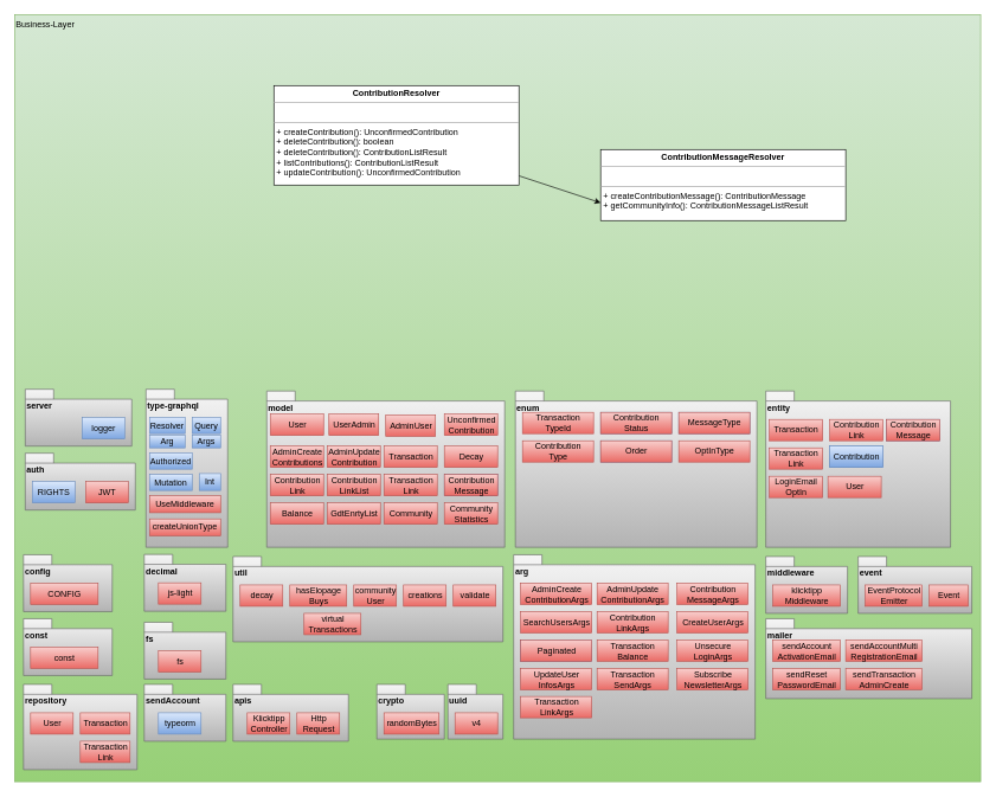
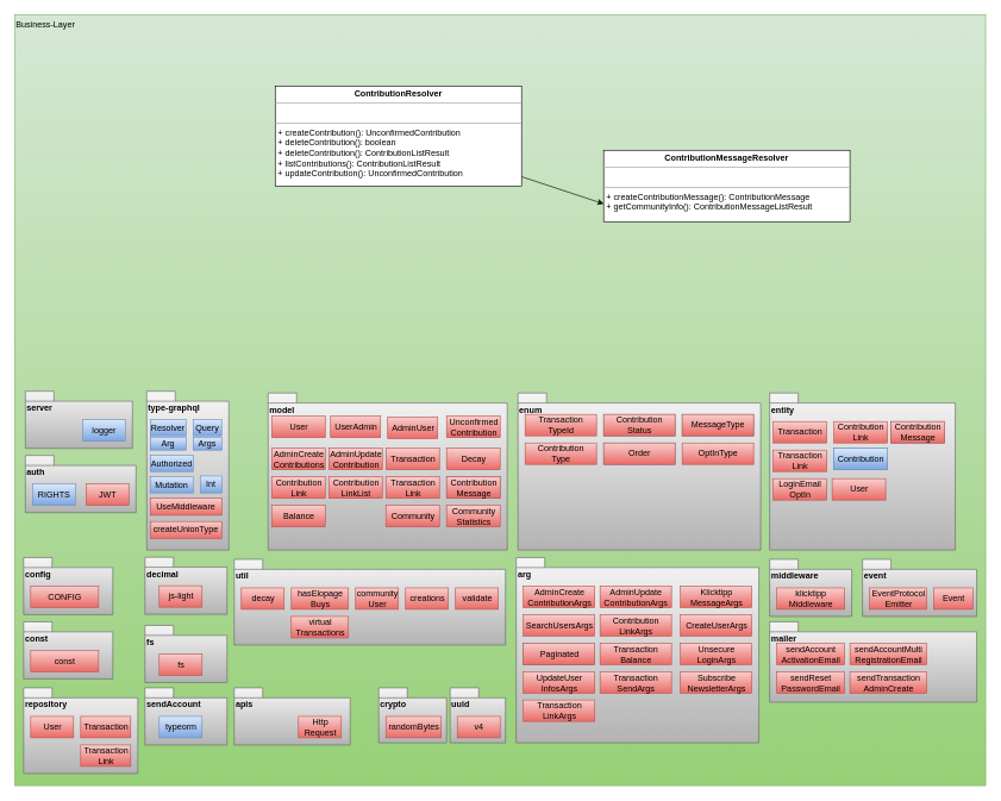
- <mxCell id="91" value="GdtEnrtyList" style="html=1;fillColor=#f8cecc;gradientColor=#ea6b66;strokeColor=#b85450;" parent="1" vertex="1"><mxGeometry x="460" y="707.5" width="75" height="30" as="geometry" /></mxCell>
- <mxCell id="37" value="Contribution&lt;br&gt;MessageArgs" style="html=1;fillColor=#f8cecc;gradientColor=#ea6b66;strokeColor=#b85450;" parent="1" vertex="1"><mxGeometry x="952.5" y="820.5" width="100" height="30" as="geometry" /></mxCell>
+ <mxCell id="37" value="Klicktipp&lt;br&gt;MessageArgs" style="html=1;fillColor=#f8cecc;gradientColor=#ea6b66;strokeColor=#b85450;" parent="1" vertex="1"><mxGeometry x="952.5" y="820.5" width="100" height="30" as="geometry" /></mxCell>
- <mxCell id="88" value="virtual&lt;br&gt;Transactions" style="html=1;fillColor=#f8cecc;gradientColor=#ea6b66;strokeColor=#b85450;" parent="1" vertex="1"><mxGeometry x="427.5" y="863" width="80" height="30" as="geometry" /></mxCell>
+ <mxCell id="88" value="virtual&lt;br&gt;Transactions" style="html=1;fillColor=#f8cecc;gradientColor=#ea6b66;strokeColor=#b85450;" parent="1" vertex="1"><mxGeometry x="407.5" y="863" width="80" height="30" as="geometry" /></mxCell>
- <mxCell id="60" value="Klicktipp&lt;br&gt;Controller" style="html=1;fillColor=#f8cecc;gradientColor=#ea6b66;strokeColor=#b85450;" parent="1" vertex="1"><mxGeometry x="347.5" y="1003" width="60" height="30" as="geometry" /></mxCell>
